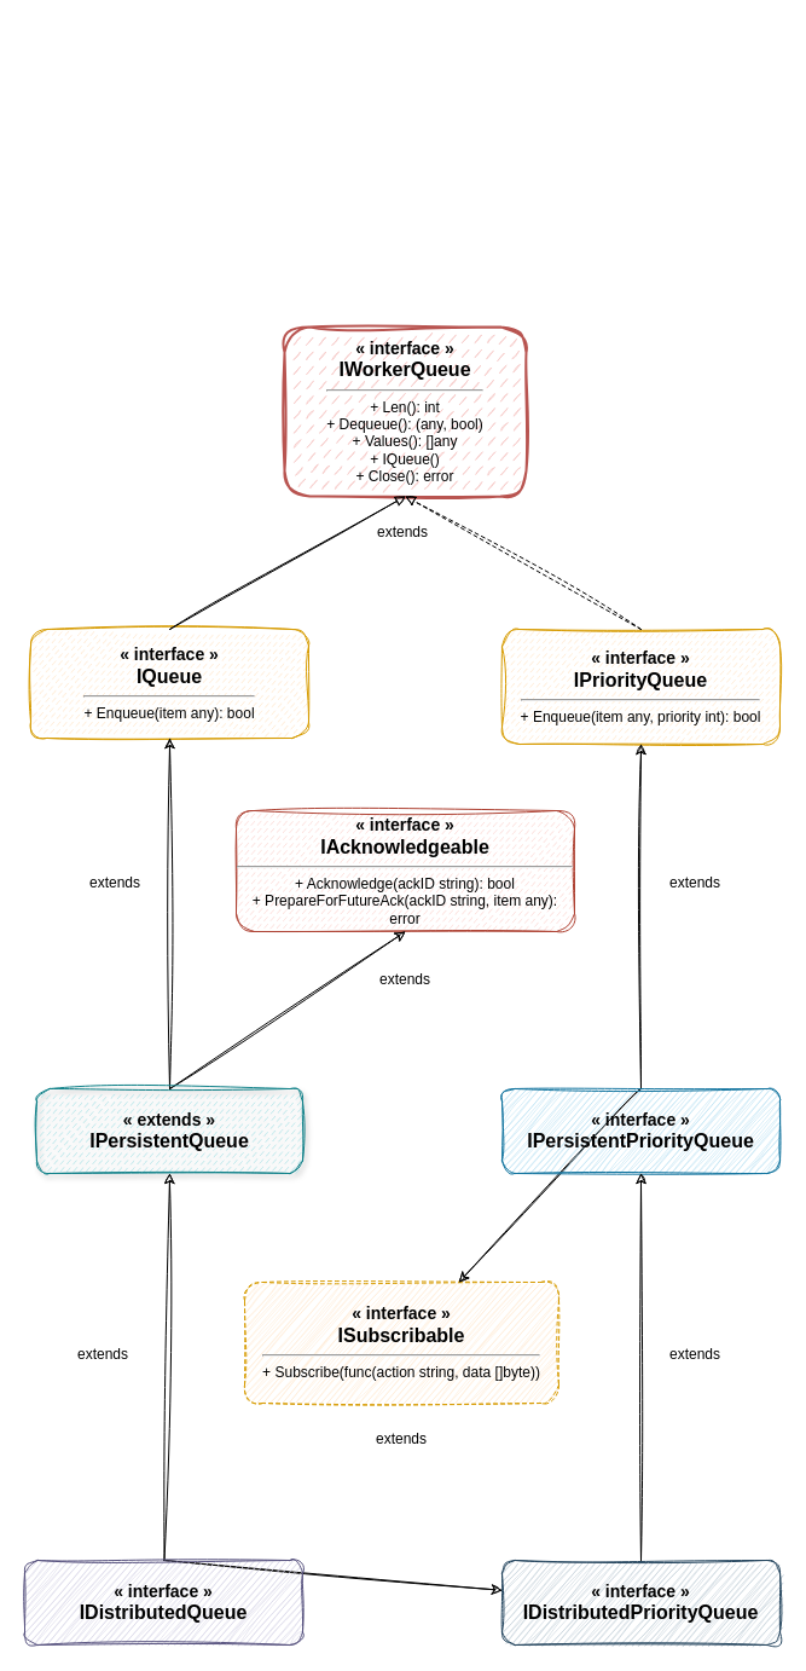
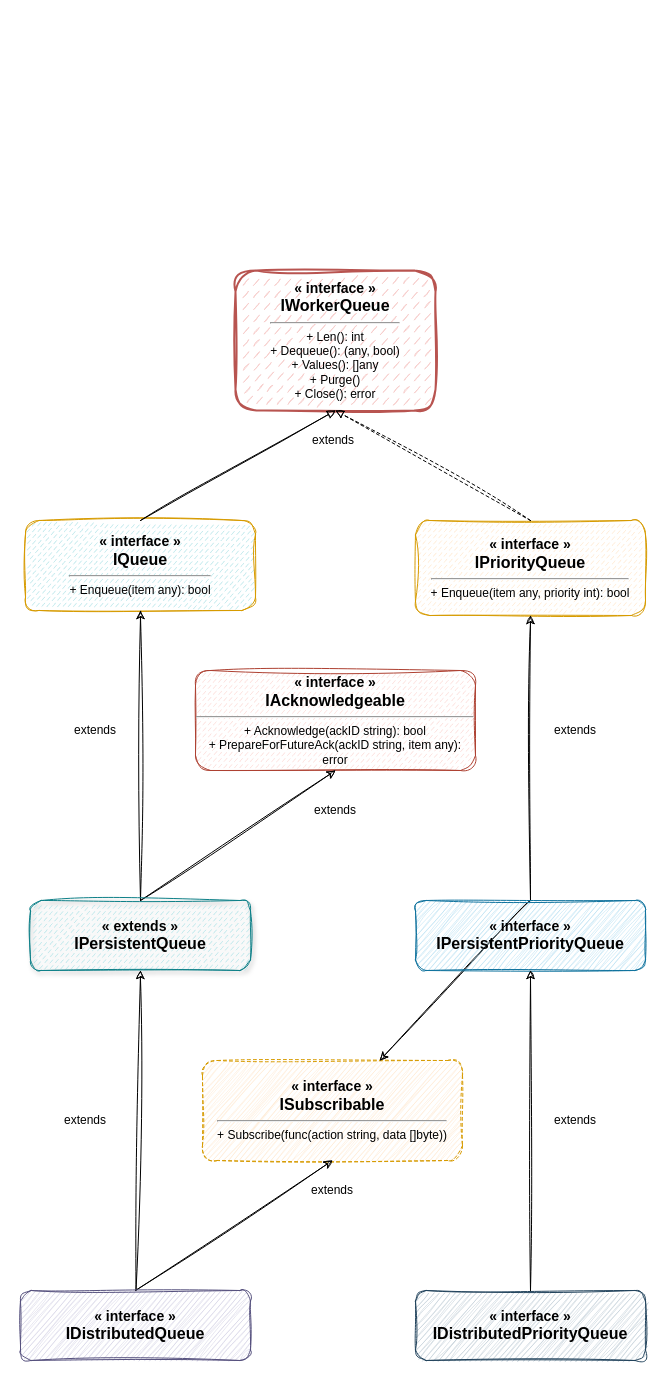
- <mxCell id="6" value="&lt;b&gt;&lt;font style=&quot;font-size: 14px;&quot;&gt;« interface »&lt;/font&gt;&lt;/b&gt;&lt;br&gt;&lt;b&gt;&lt;font style=&quot;font-size: 16px;&quot;&gt;IWorkerQueue&lt;/font&gt;&lt;/b&gt;&lt;hr&gt;+ Len(): int&lt;br&gt;+ Dequeue(): (any, bool)&lt;br&gt;+ Values(): []any&lt;br&gt;+ IQueue()&lt;br&gt;+ Close(): error" style="rounded=1;whiteSpace=wrap;html=1;fillColor=#f8cecc;strokeColor=#b85450;shadow=0;sketch=1;glass=0;fontSize=12;fontFamily=Helvetica;curveFitting=1;jiggle=2;fillStyle=dashed;strokeWidth=2;" parent="3" vertex="1"><mxGeometry x="215" y="20" width="200" height="140" as="geometry" /></mxCell>
+ <mxCell id="6" value="&lt;b&gt;&lt;font style=&quot;font-size: 14px;&quot;&gt;« interface »&lt;/font&gt;&lt;/b&gt;&lt;br&gt;&lt;b&gt;&lt;font style=&quot;font-size: 16px;&quot;&gt;IWorkerQueue&lt;/font&gt;&lt;/b&gt;&lt;hr&gt;+ Len(): int&lt;br&gt;+ Dequeue(): (any, bool)&lt;br&gt;+ Values(): []any&lt;br&gt;+ Purge()&lt;br&gt;+ Close(): error" style="rounded=1;whiteSpace=wrap;html=1;fillColor=#f8cecc;strokeColor=#b85450;shadow=0;sketch=1;glass=0;fontSize=12;fontFamily=Helvetica;curveFitting=1;jiggle=2;fillStyle=dashed;strokeWidth=2;" parent="3" vertex="1"><mxGeometry x="215" y="20" width="200" height="140" as="geometry" /></mxCell>
- <mxCell id="7" value="&lt;b&gt;&lt;font style=&quot;font-size: 14px;&quot;&gt;« interface »&lt;/font&gt;&lt;/b&gt;&lt;br&gt;&lt;b&gt;&lt;font style=&quot;font-size: 16px;&quot;&gt;IQueue&lt;/font&gt;&lt;/b&gt;&lt;hr&gt;+ Enqueue(item any): bool" style="rounded=1;whiteSpace=wrap;html=1;fillColor=#ffe6cc;strokeColor=#d79b00;shadow=0;sketch=1;glass=0;fontSize=12;fontFamily=Helvetica;curveFitting=1;jiggle=2;strokeWidth=1;fillStyle=dashed;" parent="3" vertex="1"><mxGeometry x="5" y="270" width="230" height="90" as="geometry" /></mxCell>
+ <mxCell id="7" value="&lt;b&gt;&lt;font style=&quot;font-size: 14px;&quot;&gt;« interface »&lt;/font&gt;&lt;/b&gt;&lt;br&gt;&lt;b&gt;&lt;font style=&quot;font-size: 16px;&quot;&gt;IQueue&lt;/font&gt;&lt;/b&gt;&lt;hr&gt;+ Enqueue(item any): bool" style="rounded=1;whiteSpace=wrap;html=1;fillColor=#b0e3e6;strokeColor=#d79b00;shadow=0;sketch=1;glass=0;fontSize=12;fontFamily=Helvetica;curveFitting=1;jiggle=2;strokeWidth=1;fillStyle=dashed;" parent="3" vertex="1"><mxGeometry x="5" y="270" width="230" height="90" as="geometry" /></mxCell>
- <mxCell id="17" style="edgeStyle=none;html=1;exitX=0.5;exitY=0;exitDx=0;exitDy=0;sketch=1;curveFitting=1;jiggle=2;" parent="3" source="19" target="21" edge="1"><mxGeometry relative="1" as="geometry" /></mxCell>
+ <mxCell id="17" style="edgeStyle=none;html=1;entryX=0.5;entryY=1;entryDx=0;entryDy=0;exitX=0.5;exitY=0;exitDx=0;exitDy=0;sketch=1;curveFitting=1;jiggle=2;" parent="3" source="19" target="5" edge="1"><mxGeometry relative="1" as="geometry" /></mxCell>
